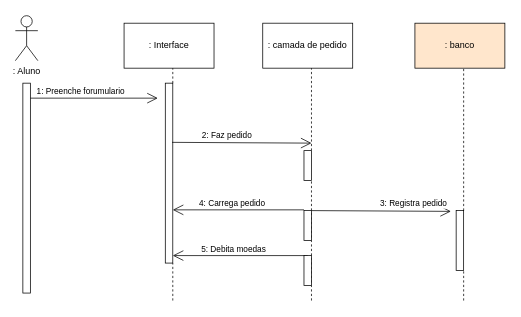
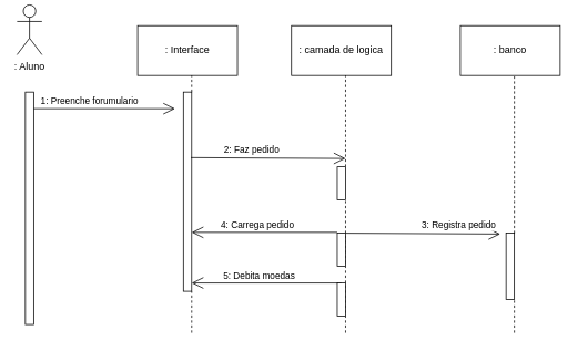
- <mxCell id="3" value=": Aluno" style="shape=umlActor;verticalLabelPosition=bottom;verticalAlign=top;html=1;" vertex="1" parent="1"><mxGeometry x="20" y="20" width="30" height="60" as="geometry" /></mxCell>
+ <mxCell id="3" value=": Aluno" style="shape=umlActor;verticalLabelPosition=bottom;verticalAlign=top;html=1;" vertex="1" parent="1"><mxGeometry x="20" y="5" width="30" height="60" as="geometry" /></mxCell>
- <mxCell id="10" value=": camada de pedido" style="rounded=0;whiteSpace=wrap;html=1;" vertex="1" parent="1"><mxGeometry x="350" y="30" width="120" height="60" as="geometry" /></mxCell>
+ <mxCell id="10" value=": camada de logica" style="rounded=0;whiteSpace=wrap;html=1;" vertex="1" parent="1"><mxGeometry x="350" y="30" width="120" height="60" as="geometry" /></mxCell>
- <mxCell id="14" value=": banco" style="rounded=0;whiteSpace=wrap;html=1;fillColor=#ffe6cc;" vertex="1" parent="1"><mxGeometry x="552.99" y="30" width="120" height="60" as="geometry" /></mxCell>
+ <mxCell id="14" value=": banco" style="rounded=0;whiteSpace=wrap;html=1;" vertex="1" parent="1"><mxGeometry x="552.99" y="30" width="120" height="60" as="geometry" /></mxCell>
